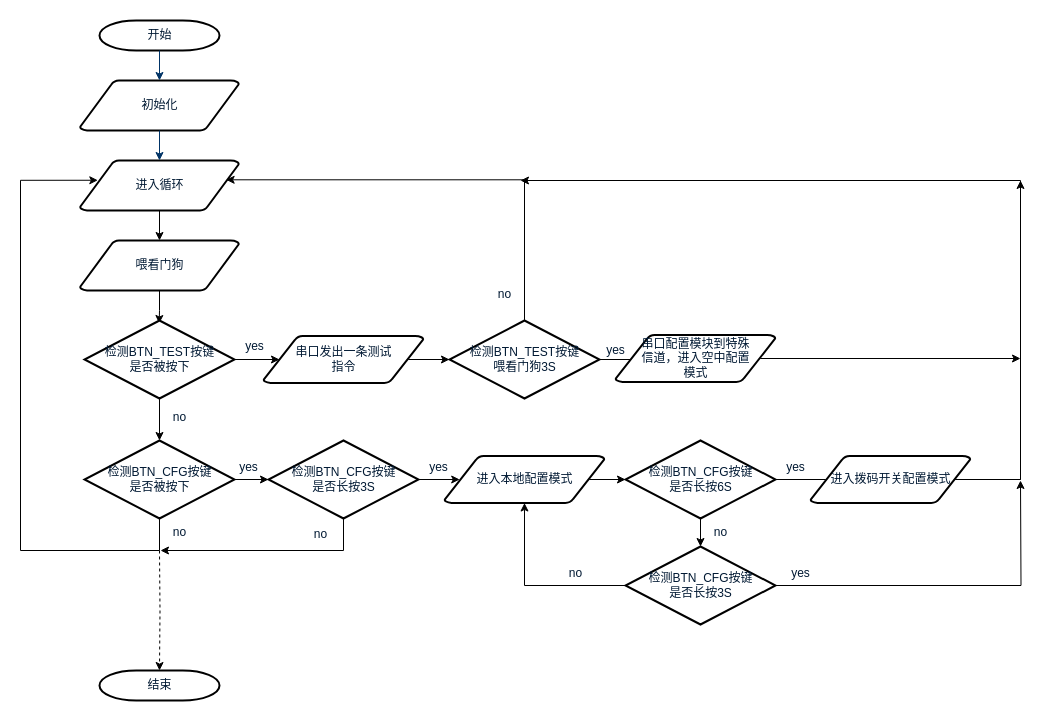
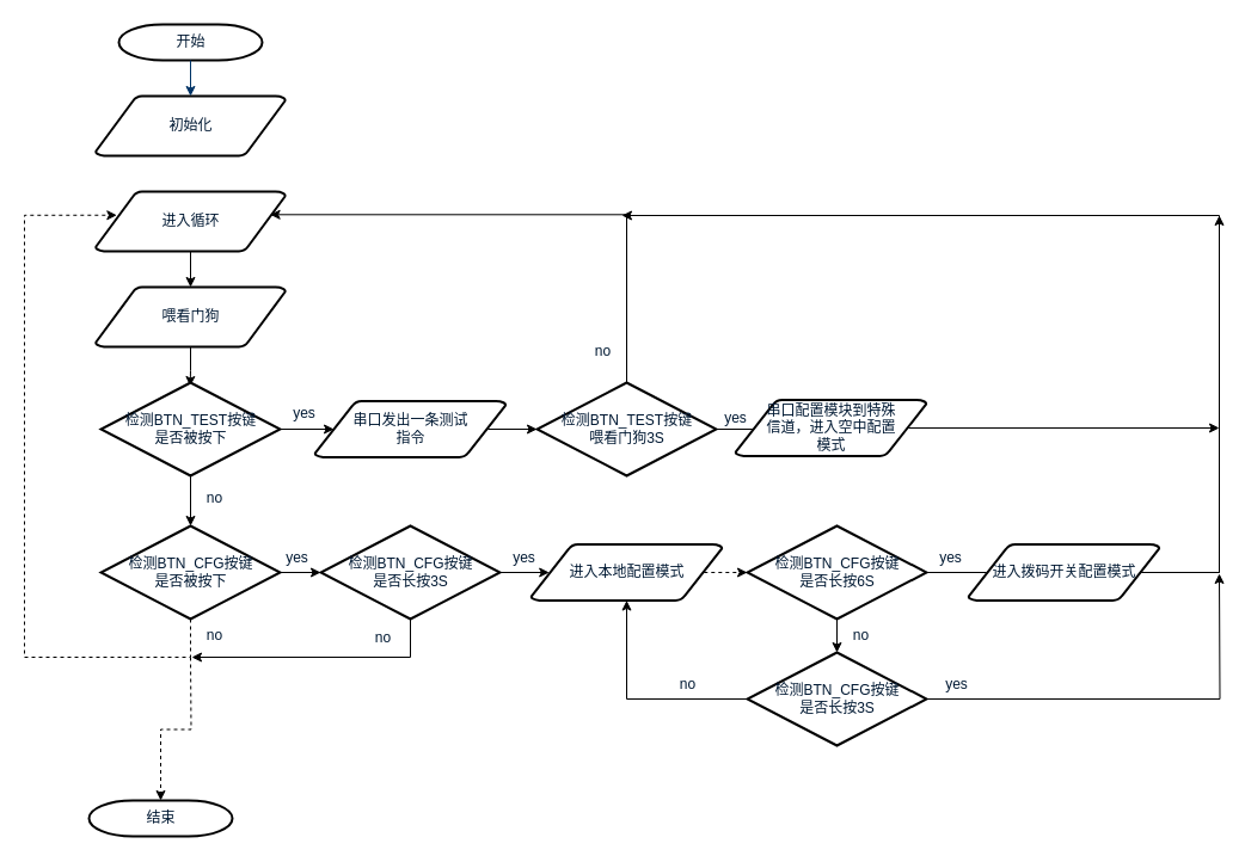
- <mxCell id="9" style="fontColor=#001933;fontStyle=1;strokeColor=#003366;strokeWidth=1;html=1;" parent="1" source="3" target="5" edge="1"><mxGeometry relative="1" as="geometry" /></mxCell>
- <mxCell id="35" style="edgeStyle=orthogonalEdgeStyle;rounded=0;orthogonalLoop=1;jettySize=auto;html=1;exitX=0.5;exitY=1;exitDx=0;exitDy=0;exitPerimeter=0;entryX=0.112;entryY=0.395;entryDx=0;entryDy=0;entryPerimeter=0;" edge="1" parent="1" source="20" target="5"><mxGeometry relative="1" as="geometry"><mxPoint x="159.345" y="517.69" as="sourcePoint" /><mxPoint x="20" y="190" as="targetPoint" /><Array as="points"><mxPoint x="159" y="550" /><mxPoint x="20" y="550" /><mxPoint x="20" y="180" /></Array></mxGeometry></mxCell>
+ <mxCell id="35" style="edgeStyle=orthogonalEdgeStyle;rounded=0;orthogonalLoop=1;jettySize=auto;html=1;exitX=0.5;exitY=1;exitDx=0;exitDy=0;exitPerimeter=0;entryX=0.112;entryY=0.395;entryDx=0;entryDy=0;entryPerimeter=0;dashed=1;" edge="1" parent="1" source="20" target="5"><mxGeometry relative="1" as="geometry"><mxPoint x="159.345" y="517.69" as="sourcePoint" /><mxPoint x="20" y="190" as="targetPoint" /><Array as="points"><mxPoint x="159" y="550" /><mxPoint x="20" y="550" /><mxPoint x="20" y="180" /></Array></mxGeometry></mxCell>
- <mxCell id="32" style="edgeStyle=orthogonalEdgeStyle;rounded=0;orthogonalLoop=1;jettySize=auto;html=1;exitX=0.905;exitY=0.5;exitDx=0;exitDy=0;exitPerimeter=0;entryX=0;entryY=0.5;entryDx=0;entryDy=0;entryPerimeter=0;" edge="1" parent="1" source="33" target="41"><mxGeometry relative="1" as="geometry" /></mxCell>
+ <mxCell id="32" style="edgeStyle=orthogonalEdgeStyle;rounded=0;orthogonalLoop=1;jettySize=auto;html=1;exitX=0.905;exitY=0.5;exitDx=0;exitDy=0;exitPerimeter=0;entryX=0;entryY=0.5;entryDx=0;entryDy=0;entryPerimeter=0;dashed=1;" edge="1" parent="1" source="33" target="41"><mxGeometry relative="1" as="geometry" /></mxCell>
- <mxCell id="11" value="结束" style="shape=mxgraph.flowchart.terminator;fillColor=#FFFFFF;strokeColor=#000000;strokeWidth=2;gradientColor=none;gradientDirection=north;fontColor=#001933;fontStyle=0;html=1;" parent="1" vertex="1"><mxGeometry x="99" y="670" width="120" height="30" as="geometry" /></mxCell>
+ <mxCell id="11" value="结束" style="shape=mxgraph.flowchart.terminator;fillColor=#FFFFFF;strokeColor=#000000;strokeWidth=2;gradientColor=none;gradientDirection=north;fontColor=#001933;fontStyle=0;html=1;" parent="1" vertex="1"><mxGeometry x="74" y="670" width="120" height="30" as="geometry" /></mxCell>
